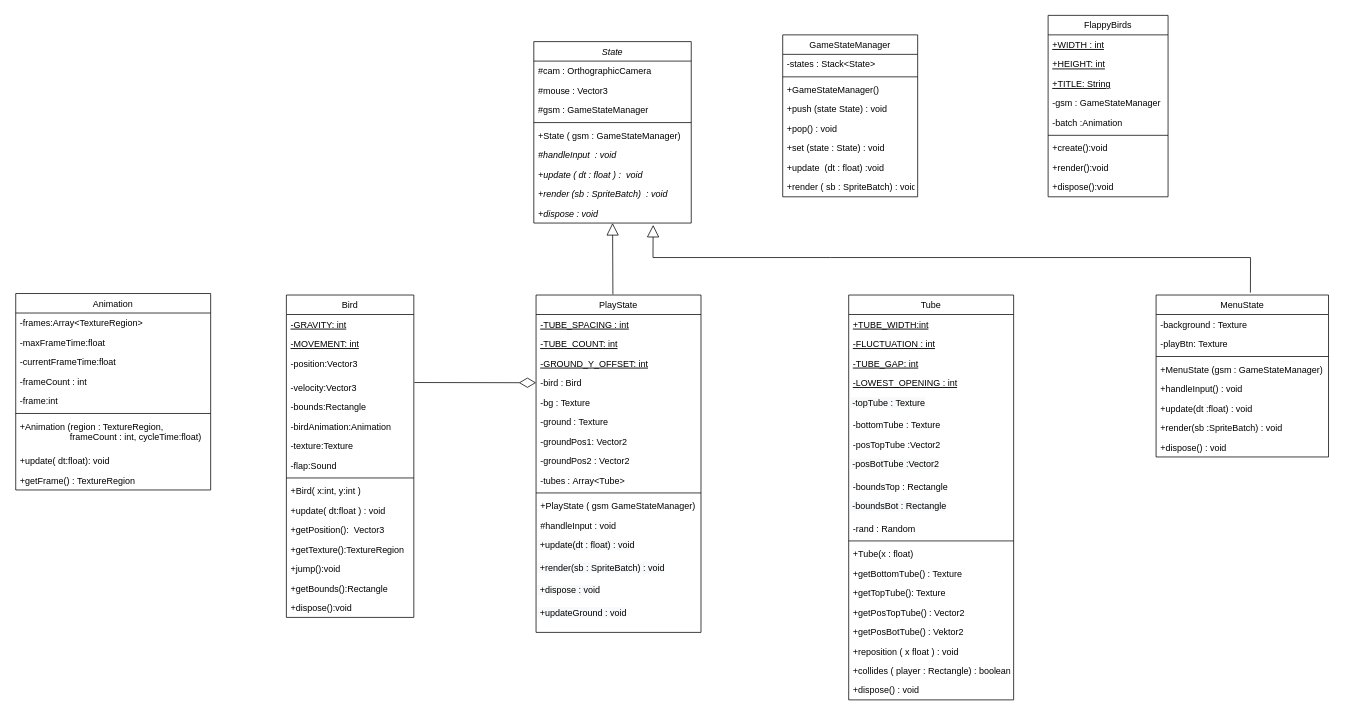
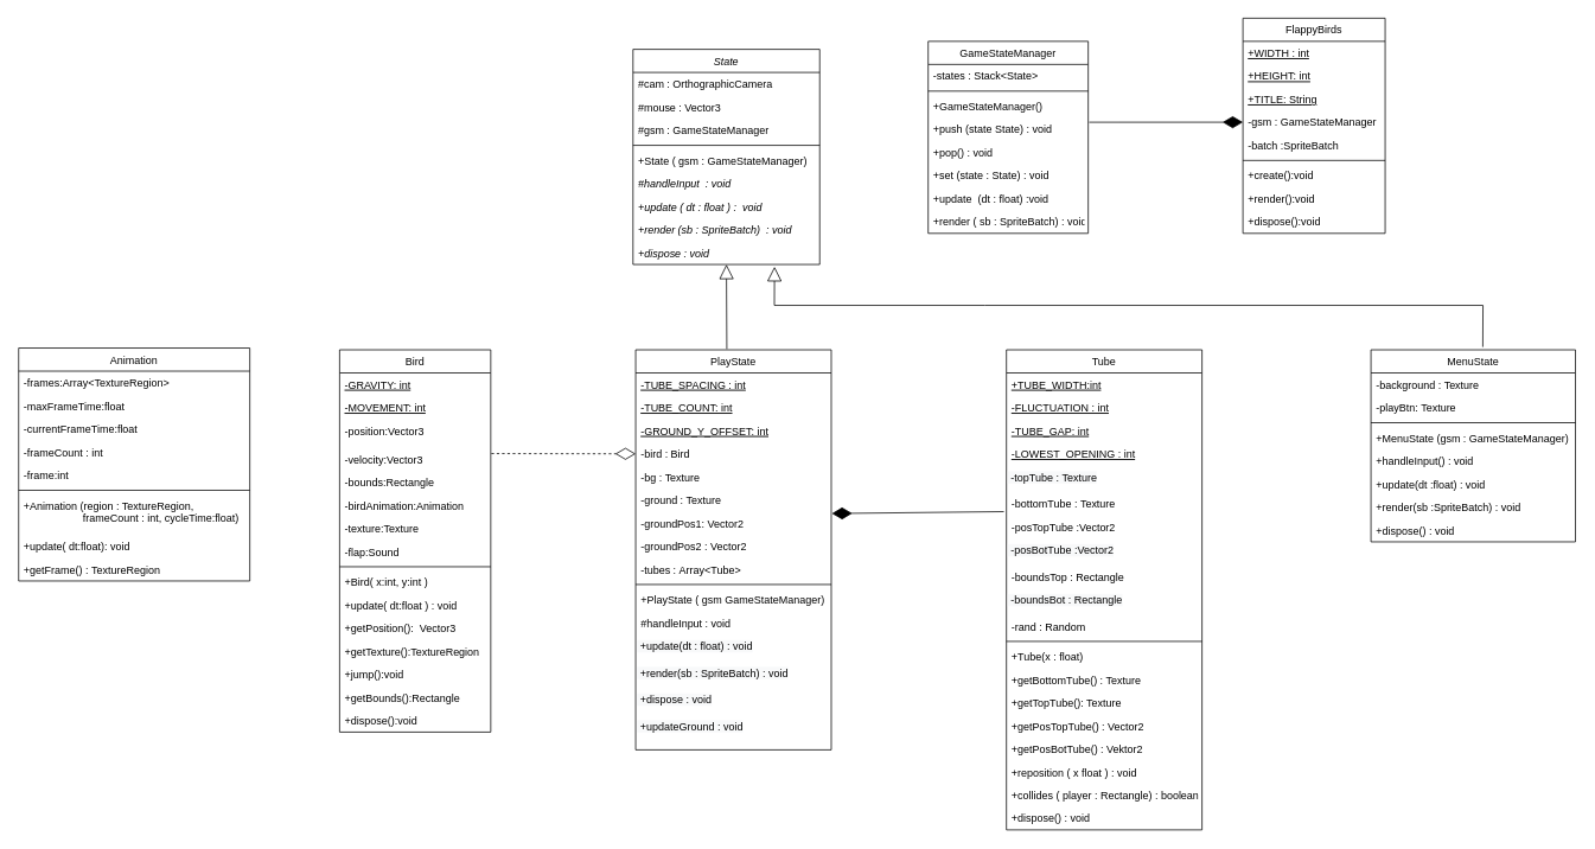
+ <mxCell id="107" value="" style="endArrow=diamondThin;html=1;rounded=0;startSize=4;endSize=20;sourcePerimeterSpacing=6;targetPerimeterSpacing=13;jumpSize=11;exitX=1.006;exitY=0.193;exitDx=0;exitDy=0;exitPerimeter=0;entryX=0;entryY=0.5;entryDx=0;entryDy=0;endFill=1;" parent="1" source="100" target="33" edge="1"><mxGeometry width="50" height="50" relative="1" as="geometry"><mxPoint x="951" y="173" as="sourcePoint" /><mxPoint x="1001" y="123" as="targetPoint" /></mxGeometry></mxCell>
- <mxCell id="34" value="-batch :Animation" style="text;align=left;verticalAlign=top;spacingLeft=4;spacingRight=4;overflow=hidden;rotatable=0;points=[[0,0.5],[1,0.5]];portConstraint=eastwest;rounded=0;shadow=0;html=0;" parent="29" vertex="1"><mxGeometry y="130" width="160" height="26" as="geometry" /></mxCell>
+ <mxCell id="34" value="-batch :SpriteBatch" style="text;align=left;verticalAlign=top;spacingLeft=4;spacingRight=4;overflow=hidden;rotatable=0;points=[[0,0.5],[1,0.5]];portConstraint=eastwest;rounded=0;shadow=0;html=0;" parent="29" vertex="1"><mxGeometry y="130" width="160" height="26" as="geometry" /></mxCell>
- <mxCell id="108" value="" style="endArrow=diamondThin;html=1;rounded=0;startSize=4;endSize=20;sourcePerimeterSpacing=6;targetPerimeterSpacing=13;jumpSize=11;entryX=0;entryY=0.5;entryDx=0;entryDy=0;endFill=0;exitX=1.004;exitY=0.258;exitDx=0;exitDy=0;exitPerimeter=0;" parent="1" source="6" target="83" edge="1"><mxGeometry width="50" height="50" relative="1" as="geometry"><mxPoint x="621" y="510" as="sourcePoint" /><mxPoint x="661" y="610" as="targetPoint" /></mxGeometry></mxCell>
+ <mxCell id="108" value="" style="endArrow=diamondThin;html=1;rounded=0;startSize=4;endSize=20;sourcePerimeterSpacing=6;targetPerimeterSpacing=13;jumpSize=11;entryX=0;entryY=0.5;entryDx=0;entryDy=0;endFill=0;exitX=1.004;exitY=0.258;exitDx=0;exitDy=0;exitPerimeter=0;dashed=1;" parent="1" source="6" target="83" edge="1"><mxGeometry width="50" height="50" relative="1" as="geometry"><mxPoint x="621" y="510" as="sourcePoint" /><mxPoint x="661" y="610" as="targetPoint" /></mxGeometry></mxCell>
+ <mxCell id="109" value="" style="endArrow=diamondThin;html=1;rounded=0;startSize=4;endSize=20;sourcePerimeterSpacing=6;targetPerimeterSpacing=13;jumpSize=11;entryX=1.003;entryY=0.083;entryDx=0;entryDy=0;endFill=1;entryPerimeter=0;exitX=-0.013;exitY=0.847;exitDx=0;exitDy=0;exitPerimeter=0;" parent="1" source="55" target="86" edge="1"><mxGeometry width="50" height="50" relative="1" as="geometry"><mxPoint x="989" y="472" as="sourcePoint" /><mxPoint x="1121" y="610" as="targetPoint" /></mxGeometry></mxCell>
